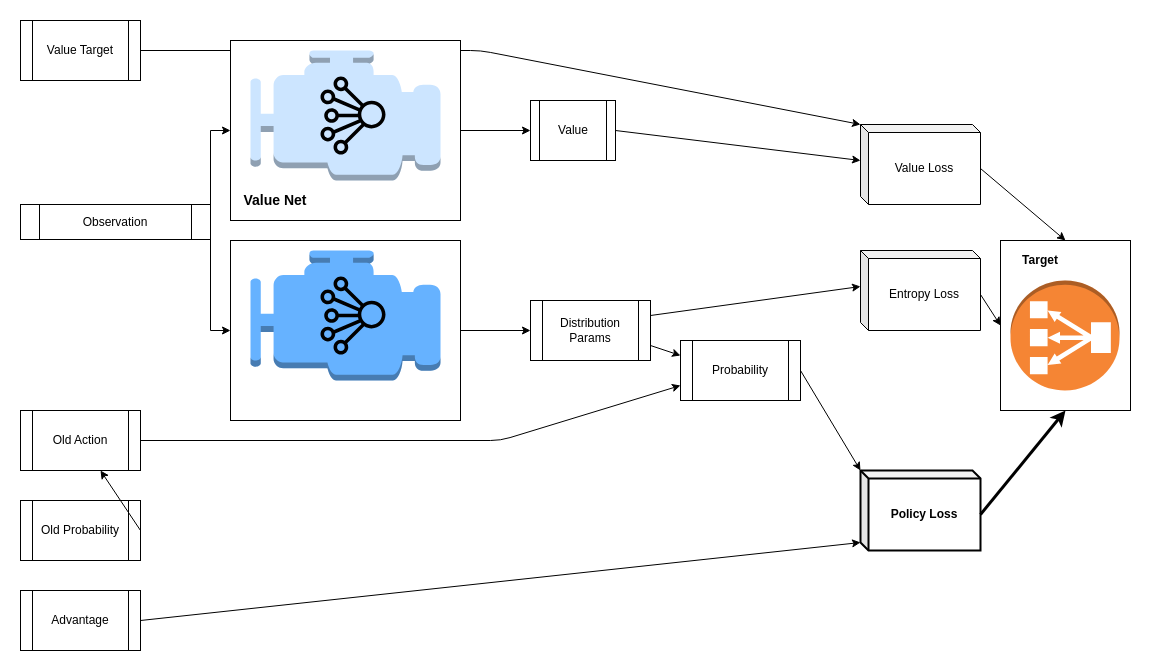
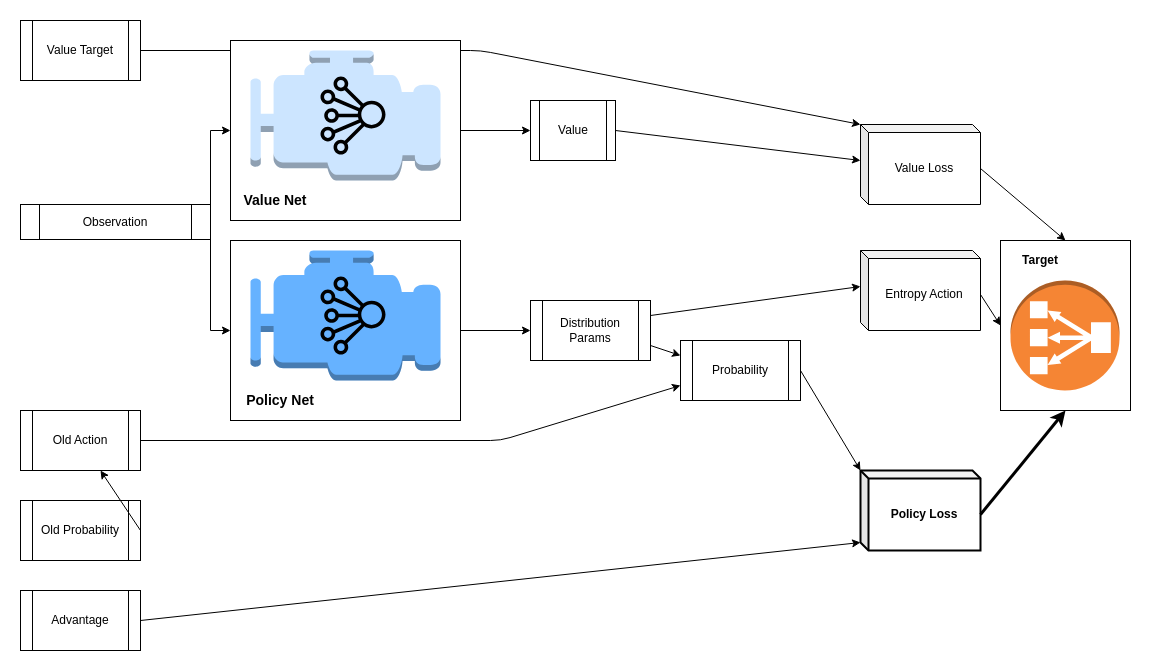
- <mxCell id="25" value="Entropy Loss" style="shape=cube;whiteSpace=wrap;html=1;boundedLbl=1;backgroundOutline=1;darkOpacity=0.05;darkOpacity2=0.1;fillColor=#ffffff;gradientColor=none;size=8;" parent="1" vertex="1"><mxGeometry x="860" y="250" width="120" height="80" as="geometry" /></mxCell>
+ <mxCell id="25" value="Entropy Action" style="shape=cube;whiteSpace=wrap;html=1;boundedLbl=1;backgroundOutline=1;darkOpacity=0.05;darkOpacity2=0.1;fillColor=#ffffff;gradientColor=none;size=8;" parent="1" vertex="1"><mxGeometry x="860" y="250" width="120" height="80" as="geometry" /></mxCell>
+ <mxCell id="19" value="&lt;b&gt;&lt;font style=&quot;font-size: 14px&quot;&gt;Policy Net&lt;/font&gt;&lt;/b&gt;" style="text;html=1;strokeColor=none;fillColor=none;align=center;verticalAlign=middle;whiteSpace=wrap;rounded=0;" parent="1" vertex="1"><mxGeometry x="240" y="390" width="80" height="20" as="geometry" /></mxCell>
